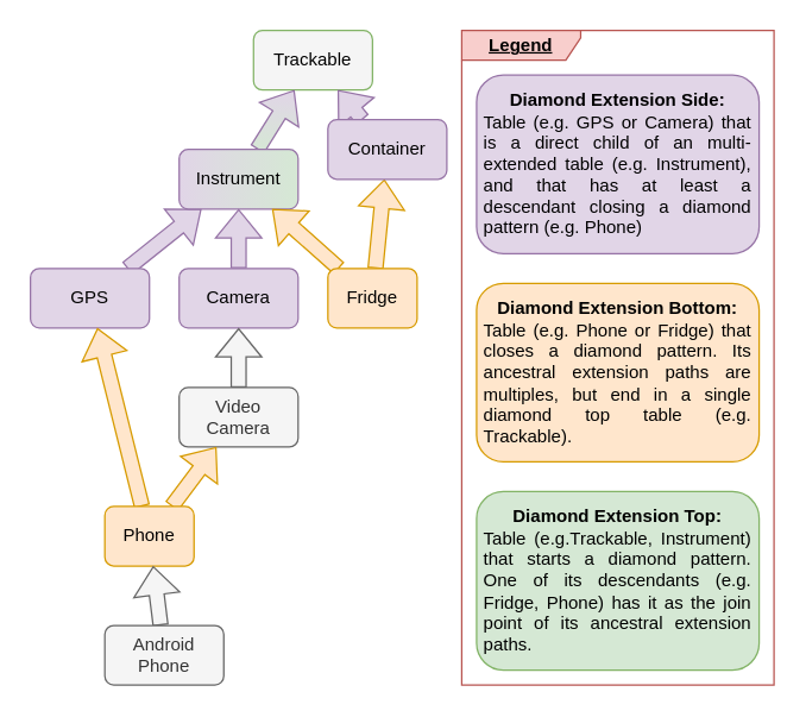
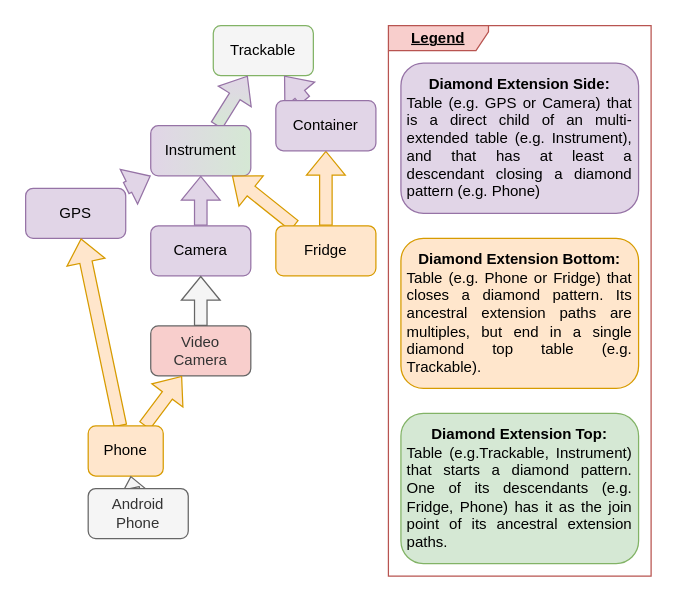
- <mxCell id="4" value="GPS" style="rounded=1;whiteSpace=wrap;html=1;fillColor=#e1d5e7;strokeColor=#9673a6;" vertex="1" parent="1"><mxGeometry x="20" y="180" width="80" height="40" as="geometry" /></mxCell>
+ <mxCell id="4" value="GPS" style="rounded=1;whiteSpace=wrap;html=1;fillColor=#e1d5e7;strokeColor=#9673a6;" vertex="1" parent="1"><mxGeometry x="20" y="150" width="80" height="40" as="geometry" /></mxCell>
- <mxCell id="18" value="Fridge" style="rounded=1;whiteSpace=wrap;html=1;fillColor=#ffe6cc;strokeColor=#d79b00;" vertex="1" parent="1"><mxGeometry x="220" y="180" width="60" height="40" as="geometry" /></mxCell>
+ <mxCell id="18" value="Fridge" style="rounded=1;whiteSpace=wrap;html=1;fillColor=#ffe6cc;strokeColor=#d79b00;" vertex="1" parent="1"><mxGeometry x="220" y="180" width="80" height="40" as="geometry" /></mxCell>
- <mxCell id="10" value="Video&lt;br&gt;Camera" style="rounded=1;whiteSpace=wrap;html=1;fillColor=#f5f5f5;fontColor=#333333;strokeColor=#666666;" vertex="1" parent="1"><mxGeometry x="120" y="260" width="80" height="40" as="geometry" /></mxCell>
+ <mxCell id="10" value="Video&lt;br&gt;Camera" style="rounded=1;whiteSpace=wrap;html=1;fillColor=#f8cecc;fontColor=#333333;strokeColor=#666666;" vertex="1" parent="1"><mxGeometry x="120" y="260" width="80" height="40" as="geometry" /></mxCell>
- <mxCell id="15" value="Android&lt;br&gt;Phone" style="rounded=1;whiteSpace=wrap;html=1;fillColor=#f5f5f5;fontColor=#333333;strokeColor=#666666;" vertex="1" parent="1"><mxGeometry x="70" y="420" width="80" height="40" as="geometry" /></mxCell>
+ <mxCell id="15" value="Android&lt;br&gt;Phone" style="rounded=1;whiteSpace=wrap;html=1;fillColor=#f5f5f5;fontColor=#333333;strokeColor=#666666;" vertex="1" parent="1"><mxGeometry x="70" y="390" width="80" height="40" as="geometry" /></mxCell>
